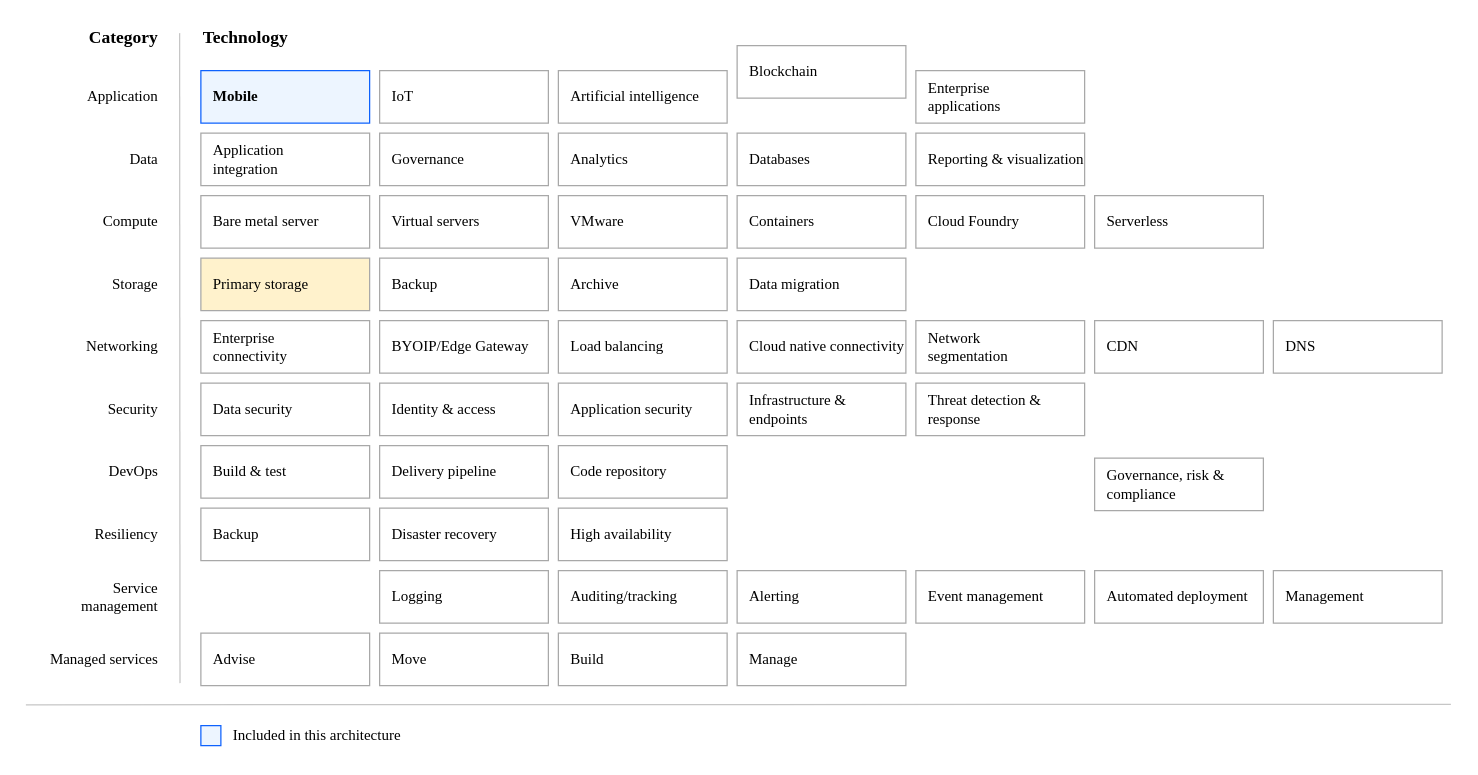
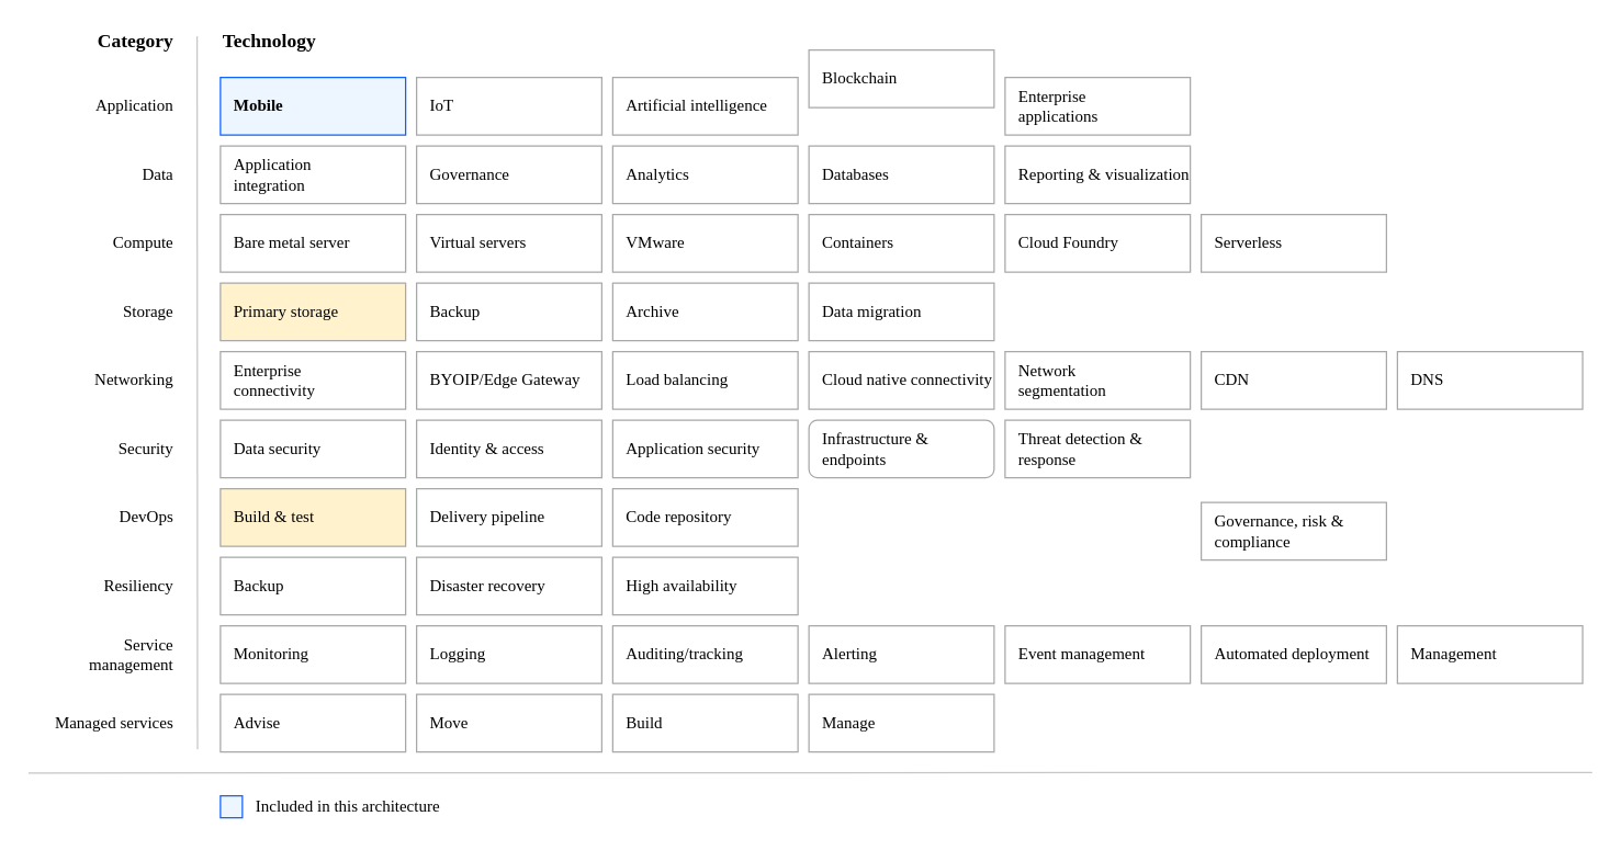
- <mxCell id="36" value="Infrastructure &amp;amp; endpoints" style="rounded=0;whiteSpace=wrap;html=1;strokeColor=#A8A8A8;align=left;spacingLeft=8;fontFamily=IBM Plex Sans;fillColor=default;fontStyle=0;" vertex="1" parent="1"><mxGeometry x="589" y="306" width="135" height="42" as="geometry" /></mxCell>
+ <mxCell id="36" value="Infrastructure &amp;amp; endpoints" style="whiteSpace=wrap;html=1;strokeColor=#A8A8A8;align=left;spacingLeft=8;fontFamily=IBM Plex Sans;fillColor=default;fontStyle=0;rounded=1;" vertex="1" parent="1"><mxGeometry x="589" y="306" width="135" height="42" as="geometry" /></mxCell>
- <mxCell id="7" value="Build &amp;amp; test" style="rounded=0;whiteSpace=wrap;html=1;strokeColor=#A8A8A8;align=left;spacingLeft=8;fontFamily=IBM Plex Sans;" vertex="1" parent="1"><mxGeometry x="160" y="356" width="135" height="42" as="geometry" /></mxCell>
+ <mxCell id="7" value="Build &amp;amp; test" style="rounded=0;whiteSpace=wrap;html=1;strokeColor=#A8A8A8;align=left;spacingLeft=8;fontFamily=IBM Plex Sans;fillColor=#fff2cc;" vertex="1" parent="1"><mxGeometry x="160" y="356" width="135" height="42" as="geometry" /></mxCell>
+ <mxCell id="10" value="Monitoring" style="rounded=0;whiteSpace=wrap;html=1;strokeColor=#A8A8A8;align=left;spacingLeft=8;fontFamily=IBM Plex Sans;" vertex="1" parent="1"><mxGeometry x="160" y="456" width="135" height="42" as="geometry" /></mxCell>
